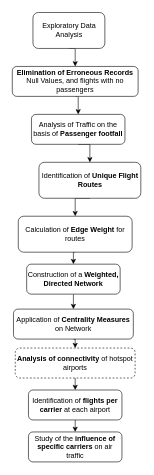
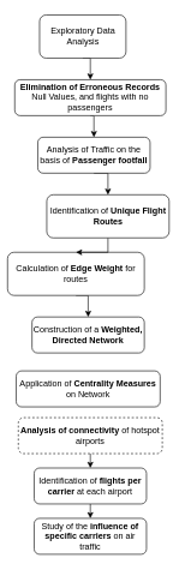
- <mxCell id="9" value="Calculation of &lt;b&gt;Edge Weight&lt;/b&gt; for routes" style="rounded=1;whiteSpace=wrap;html=1;" vertex="1" parent="1"><mxGeometry x="30" y="360" width="190" height="60" as="geometry" /></mxCell>
+ <mxCell id="9" value="Calculation of &lt;b&gt;Edge Weight&lt;/b&gt; for routes" style="rounded=1;whiteSpace=wrap;html=1;" vertex="1" parent="1"><mxGeometry x="10" y="350" width="190" height="60" as="geometry" /></mxCell>
- <mxCell id="12" style="edgeStyle=orthogonalEdgeStyle;rounded=0;orthogonalLoop=1;jettySize=auto;html=1;exitX=0.5;exitY=1;exitDx=0;exitDy=0;entryX=0.5;entryY=0;entryDx=0;entryDy=0;" edge="1" parent="1" source="13" target="15"><mxGeometry relative="1" as="geometry" /></mxCell>
- <mxCell id="14" style="edgeStyle=orthogonalEdgeStyle;rounded=0;orthogonalLoop=1;jettySize=auto;html=1;exitX=0.5;exitY=1;exitDx=0;exitDy=0;entryX=0.5;entryY=0;entryDx=0;entryDy=0;" edge="1" parent="1" source="15" target="20"><mxGeometry relative="1" as="geometry" /></mxCell>
